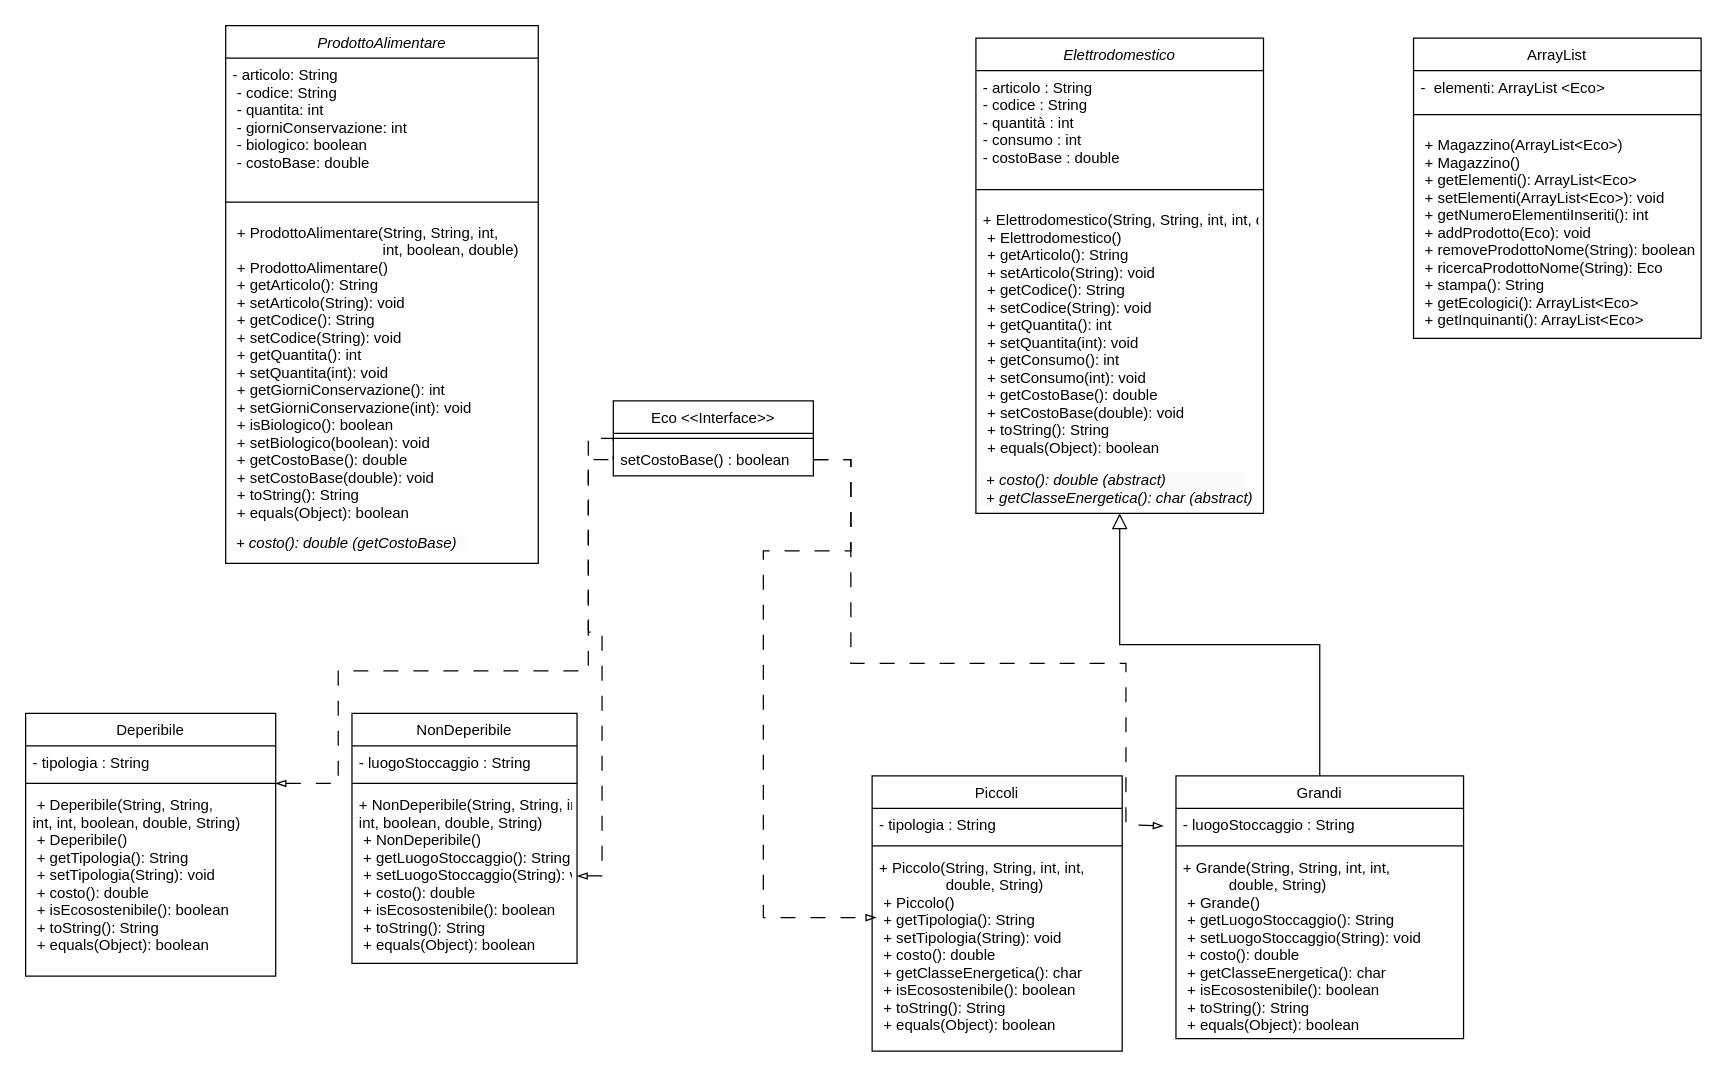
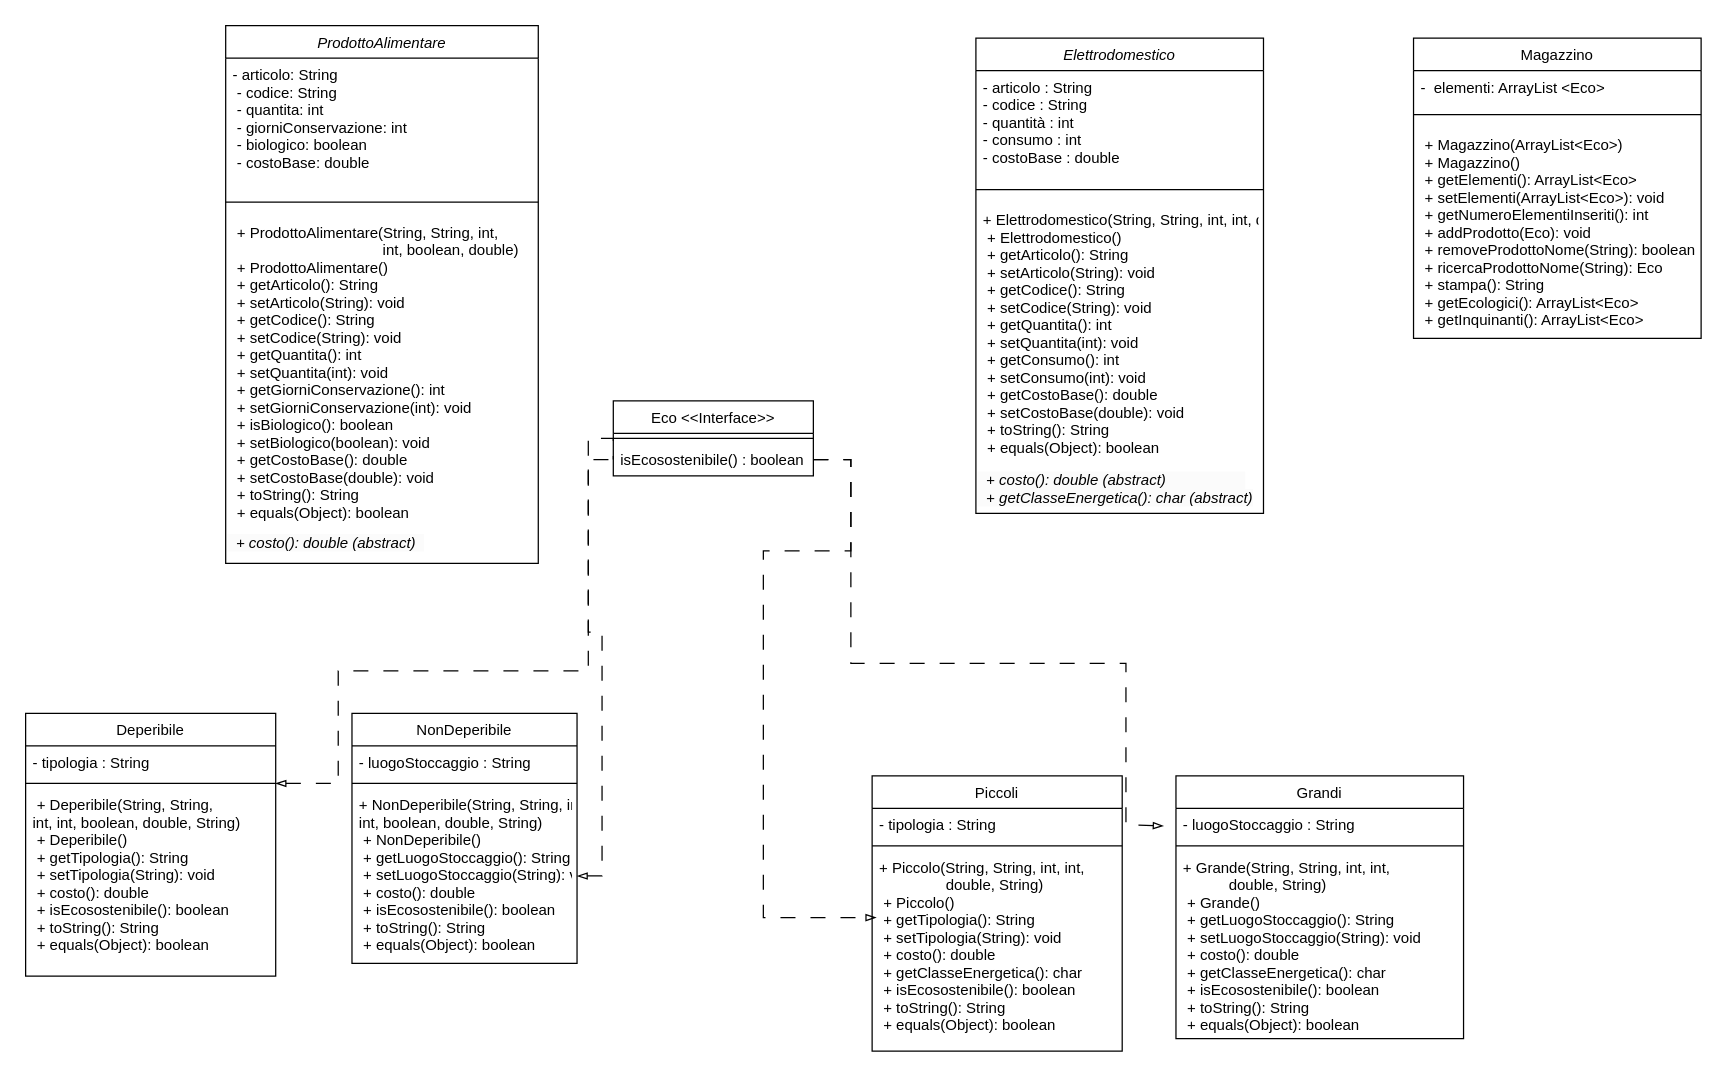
- <mxCell id="34" value="ArrayList" style="swimlane;fontStyle=0;align=center;verticalAlign=top;childLayout=stackLayout;horizontal=1;startSize=26;horizontalStack=0;resizeParent=1;resizeLast=0;collapsible=1;marginBottom=0;rounded=0;shadow=0;strokeWidth=1;" parent="1" vertex="1"><mxGeometry x="1130" y="30" width="230" height="240" as="geometry"><mxRectangle x="230" y="140" width="160" height="26" as="alternateBounds" /></mxGeometry></mxCell>
+ <mxCell id="34" value="Magazzino" style="swimlane;fontStyle=0;align=center;verticalAlign=top;childLayout=stackLayout;horizontal=1;startSize=26;horizontalStack=0;resizeParent=1;resizeLast=0;collapsible=1;marginBottom=0;rounded=0;shadow=0;strokeWidth=1;" parent="1" vertex="1"><mxGeometry x="1130" y="30" width="230" height="240" as="geometry"><mxRectangle x="230" y="140" width="160" height="26" as="alternateBounds" /></mxGeometry></mxCell>
- <mxCell id="17" value="setCostoBase() : boolean" style="text;align=left;verticalAlign=top;spacingLeft=4;spacingRight=4;overflow=hidden;rotatable=0;points=[[0,0.5],[1,0.5]];portConstraint=eastwest;" parent="15" vertex="1"><mxGeometry y="34" width="160" height="26" as="geometry" /></mxCell>
+ <mxCell id="17" value="isEcosostenibile() : boolean" style="text;align=left;verticalAlign=top;spacingLeft=4;spacingRight=4;overflow=hidden;rotatable=0;points=[[0,0.5],[1,0.5]];portConstraint=eastwest;" parent="15" vertex="1"><mxGeometry y="34" width="160" height="26" as="geometry" /></mxCell>
- <mxCell id="6" value="&lt;span style=&quot;color: rgb(0, 0, 0); font-family: Helvetica; font-size: 12px; font-variant-ligatures: normal; font-variant-caps: normal; font-weight: 400; letter-spacing: normal; orphans: 2; text-align: left; text-indent: 0px; text-transform: none; widows: 2; word-spacing: 0px; -webkit-text-stroke-width: 0px; white-space: nowrap; background-color: rgb(251, 251, 251); text-decoration-thickness: initial; text-decoration-style: initial; text-decoration-color: initial; float: none; display: inline !important;&quot;&gt;&amp;nbsp; + costo(): double (getCostoBase)&amp;nbsp;&lt;span&gt;&amp;nbsp;&lt;/span&gt;&lt;/span&gt;" style="text;whiteSpace=wrap;html=1;fontStyle=2" vertex="1" parent="2"><mxGeometry y="400" width="250" height="30" as="geometry" /></mxCell>
+ <mxCell id="6" value="&lt;span style=&quot;color: rgb(0, 0, 0); font-family: Helvetica; font-size: 12px; font-variant-ligatures: normal; font-variant-caps: normal; font-weight: 400; letter-spacing: normal; orphans: 2; text-align: left; text-indent: 0px; text-transform: none; widows: 2; word-spacing: 0px; -webkit-text-stroke-width: 0px; white-space: nowrap; background-color: rgb(251, 251, 251); text-decoration-thickness: initial; text-decoration-style: initial; text-decoration-color: initial; float: none; display: inline !important;&quot;&gt;&amp;nbsp; + costo(): double (abstract)&amp;nbsp;&lt;span&gt;&amp;nbsp;&lt;/span&gt;&lt;/span&gt;" style="text;whiteSpace=wrap;html=1;fontStyle=2" vertex="1" parent="2"><mxGeometry y="400" width="250" height="30" as="geometry" /></mxCell>
- <mxCell id="30" value="" style="endArrow=block;endSize=10;endFill=0;shadow=0;strokeWidth=1;rounded=0;curved=0;edgeStyle=elbowEdgeStyle;elbow=vertical;" parent="1" source="26" target="18" edge="1"><mxGeometry width="160" relative="1" as="geometry"><mxPoint x="770" y="283" as="sourcePoint" /><mxPoint x="870" y="181" as="targetPoint" /></mxGeometry></mxCell>
